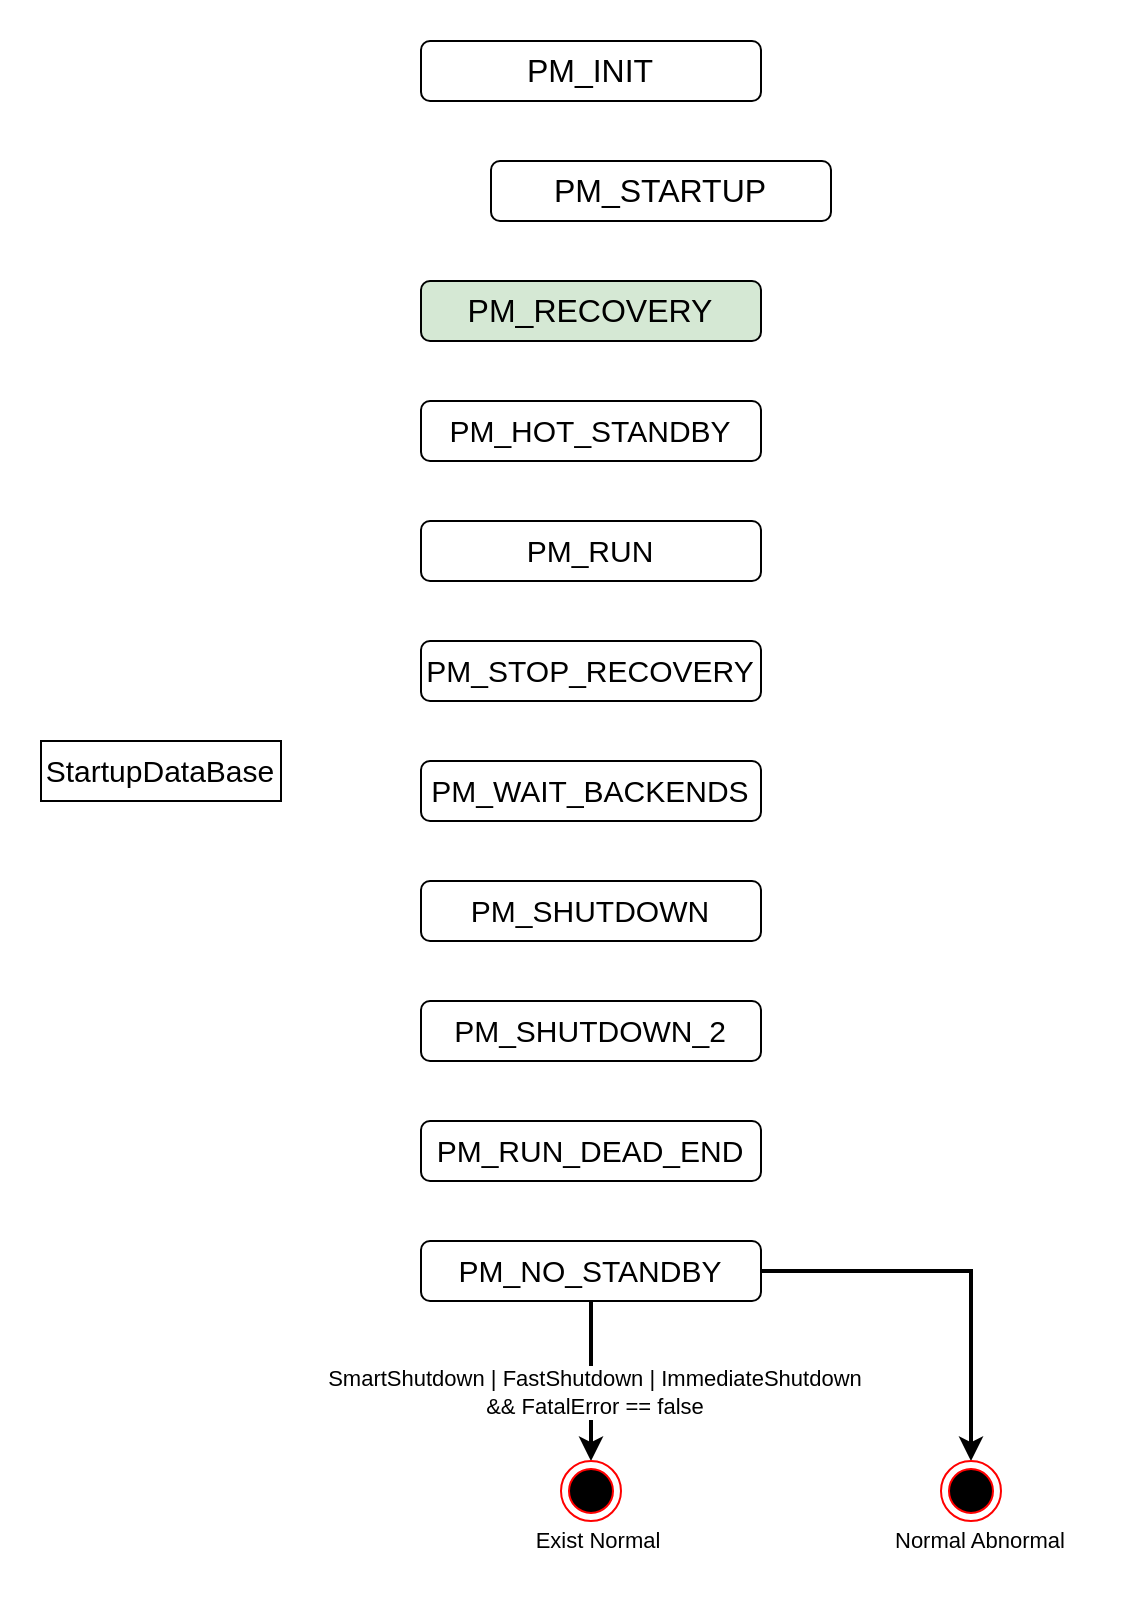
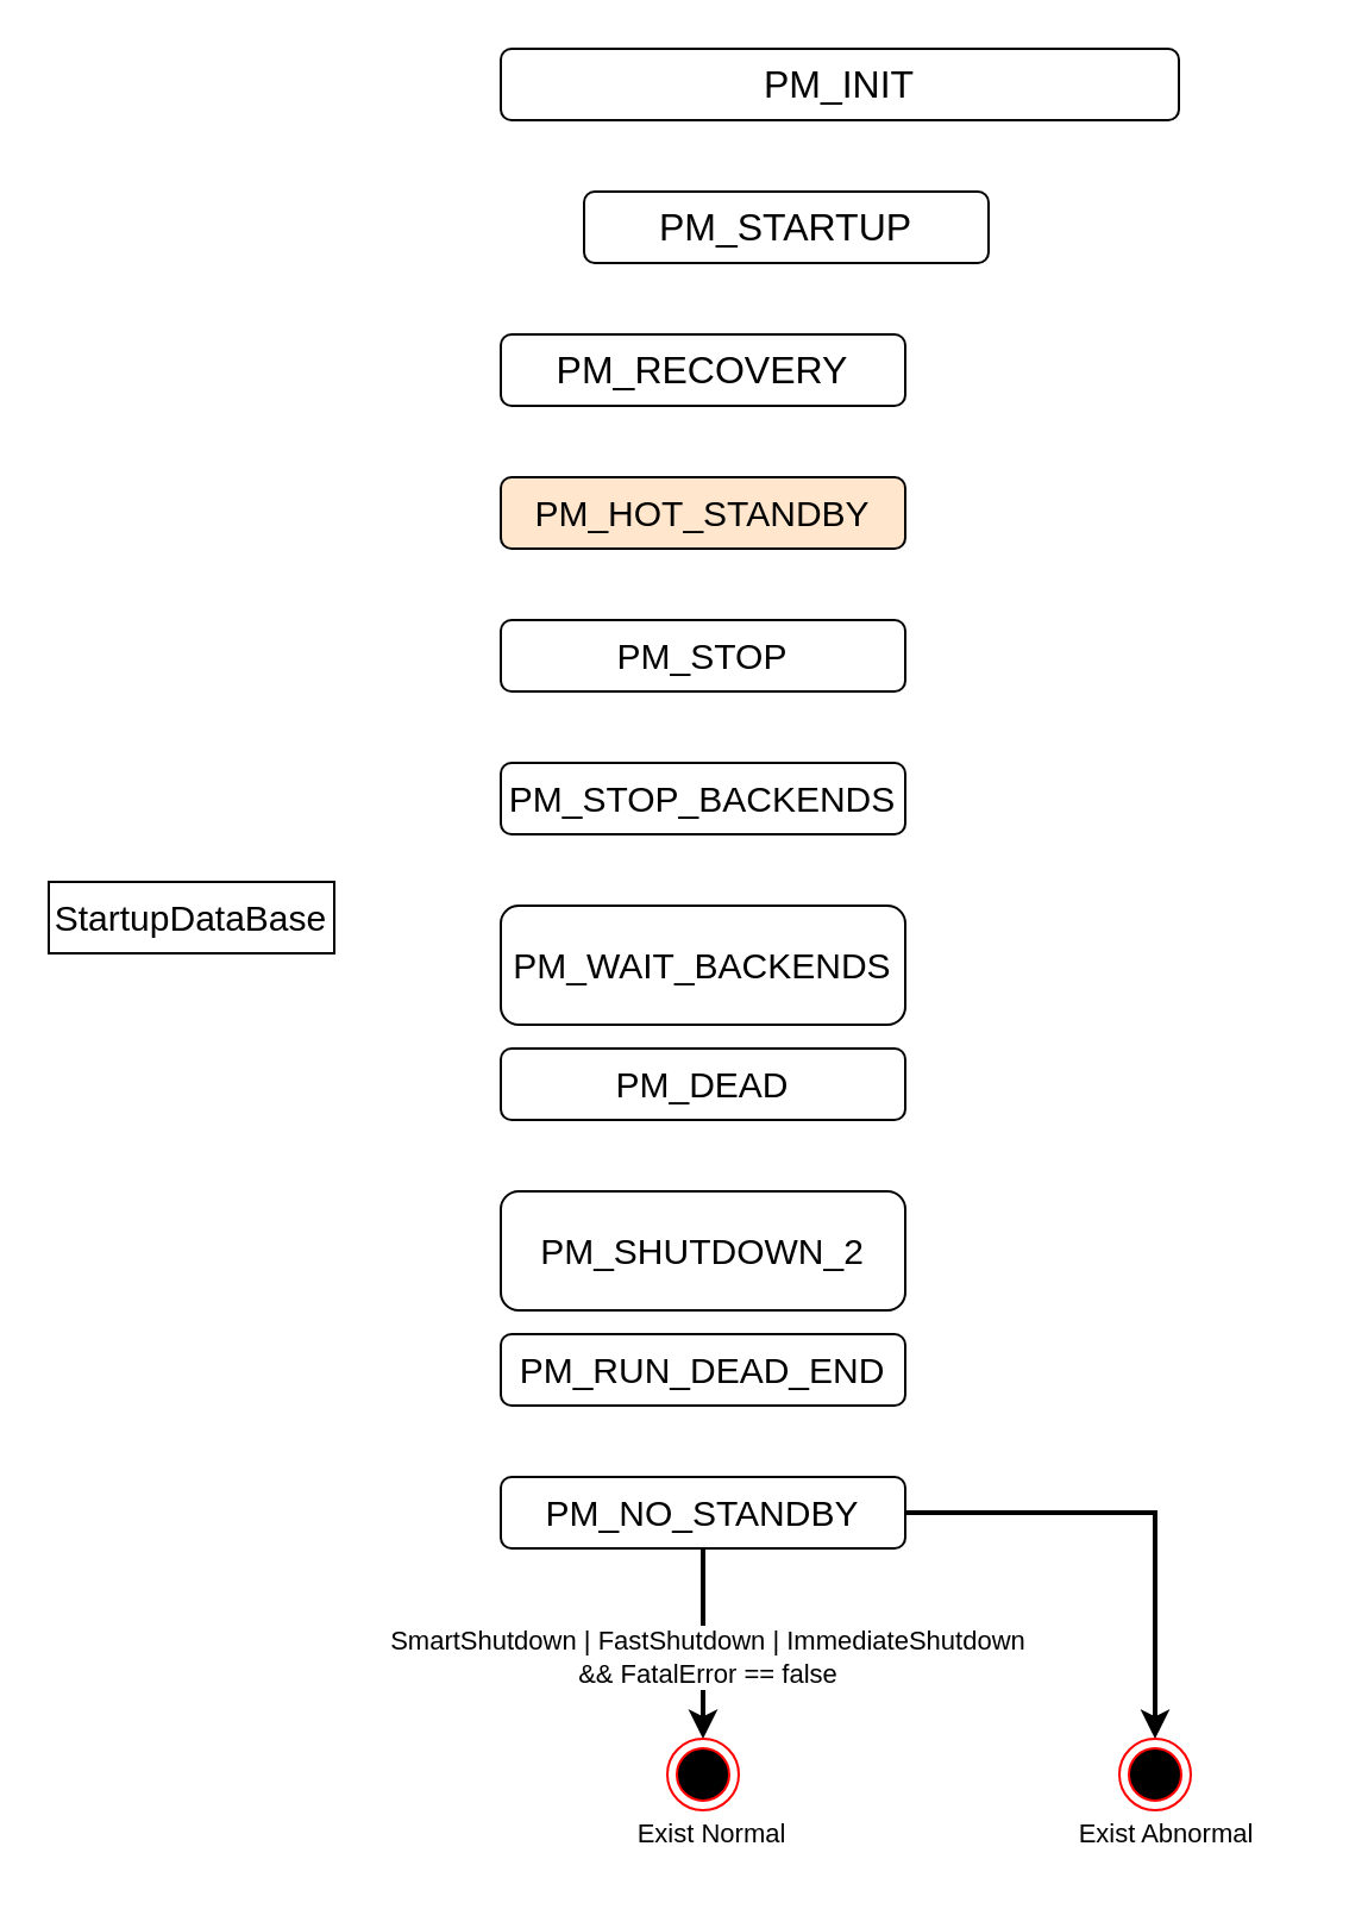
- <mxCell id="2" value="PM_INIT" style="rounded=1;whiteSpace=wrap;html=1;fontSize=16;" vertex="1" parent="1"><mxGeometry x="210" y="20" width="170" height="30" as="geometry" /></mxCell>
+ <mxCell id="2" value="PM_INIT" style="rounded=1;whiteSpace=wrap;html=1;fontSize=16;" vertex="1" parent="1"><mxGeometry x="210" y="20" width="285" height="30" as="geometry" /></mxCell>
- <mxCell id="10" value="PM_RECOVERY" style="rounded=1;whiteSpace=wrap;html=1;fontSize=16;fillColor=#d5e8d4;" vertex="1" parent="1"><mxGeometry x="210" y="140" width="170" height="30" as="geometry" /></mxCell>
+ <mxCell id="10" value="PM_RECOVERY" style="rounded=1;whiteSpace=wrap;html=1;fontSize=16;" vertex="1" parent="1"><mxGeometry x="210" y="140" width="170" height="30" as="geometry" /></mxCell>
- <mxCell id="4" value="PM_HOT_STANDBY" style="rounded=1;whiteSpace=wrap;html=1;fontSize=15;" vertex="1" parent="1"><mxGeometry x="210" y="200" width="170" height="30" as="geometry" /></mxCell>
+ <mxCell id="4" value="PM_HOT_STANDBY" style="rounded=1;whiteSpace=wrap;html=1;fontSize=15;fillColor=#ffe6cc;" vertex="1" parent="1"><mxGeometry x="210" y="200" width="170" height="30" as="geometry" /></mxCell>
- <mxCell id="11" value="PM_RUN" style="rounded=1;whiteSpace=wrap;html=1;fontSize=15;" vertex="1" parent="1"><mxGeometry x="210" y="260" width="170" height="30" as="geometry" /></mxCell>
+ <mxCell id="11" value="PM_STOP" style="rounded=1;whiteSpace=wrap;html=1;fontSize=15;" vertex="1" parent="1"><mxGeometry x="210" y="260" width="170" height="30" as="geometry" /></mxCell>
- <mxCell id="12" value="PM_STOP_RECOVERY" style="rounded=1;whiteSpace=wrap;html=1;fontSize=15;" vertex="1" parent="1"><mxGeometry x="210" y="320" width="170" height="30" as="geometry" /></mxCell>
+ <mxCell id="12" value="PM_STOP_BACKENDS" style="rounded=1;whiteSpace=wrap;html=1;fontSize=15;" vertex="1" parent="1"><mxGeometry x="210" y="320" width="170" height="30" as="geometry" /></mxCell>
- <mxCell id="13" value="PM_WAIT_BACKENDS" style="rounded=1;whiteSpace=wrap;html=1;fontSize=15;" vertex="1" parent="1"><mxGeometry x="210" y="380" width="170" height="30" as="geometry" /></mxCell>
+ <mxCell id="13" value="PM_WAIT_BACKENDS" style="rounded=1;whiteSpace=wrap;html=1;fontSize=15;" vertex="1" parent="1"><mxGeometry x="210" y="380" width="170" height="50" as="geometry" /></mxCell>
- <mxCell id="14" value="PM_SHUTDOWN" style="rounded=1;whiteSpace=wrap;html=1;fontSize=15;" vertex="1" parent="1"><mxGeometry x="210" y="440" width="170" height="30" as="geometry" /></mxCell>
+ <mxCell id="14" value="PM_DEAD" style="rounded=1;whiteSpace=wrap;html=1;fontSize=15;" vertex="1" parent="1"><mxGeometry x="210" y="440" width="170" height="30" as="geometry" /></mxCell>
- <mxCell id="15" value="PM_SHUTDOWN_2" style="rounded=1;whiteSpace=wrap;html=1;fontSize=15;" vertex="1" parent="1"><mxGeometry x="210" y="500" width="170" height="30" as="geometry" /></mxCell>
+ <mxCell id="15" value="PM_SHUTDOWN_2" style="rounded=1;whiteSpace=wrap;html=1;fontSize=15;" vertex="1" parent="1"><mxGeometry x="210" y="500" width="170" height="50" as="geometry" /></mxCell>
- <mxCell id="20" value="Normal Abnormal" style="text;html=1;strokeColor=none;fillColor=none;align=center;verticalAlign=middle;whiteSpace=wrap;rounded=0;fontSize=11;" vertex="1" parent="1"><mxGeometry x="435" y="760" width="110" height="20" as="geometry" /></mxCell>
+ <mxCell id="20" value="Exist Abnormal" style="text;html=1;strokeColor=none;fillColor=none;align=center;verticalAlign=middle;whiteSpace=wrap;rounded=0;fontSize=11;" vertex="1" parent="1"><mxGeometry x="435" y="760" width="110" height="20" as="geometry" /></mxCell>
